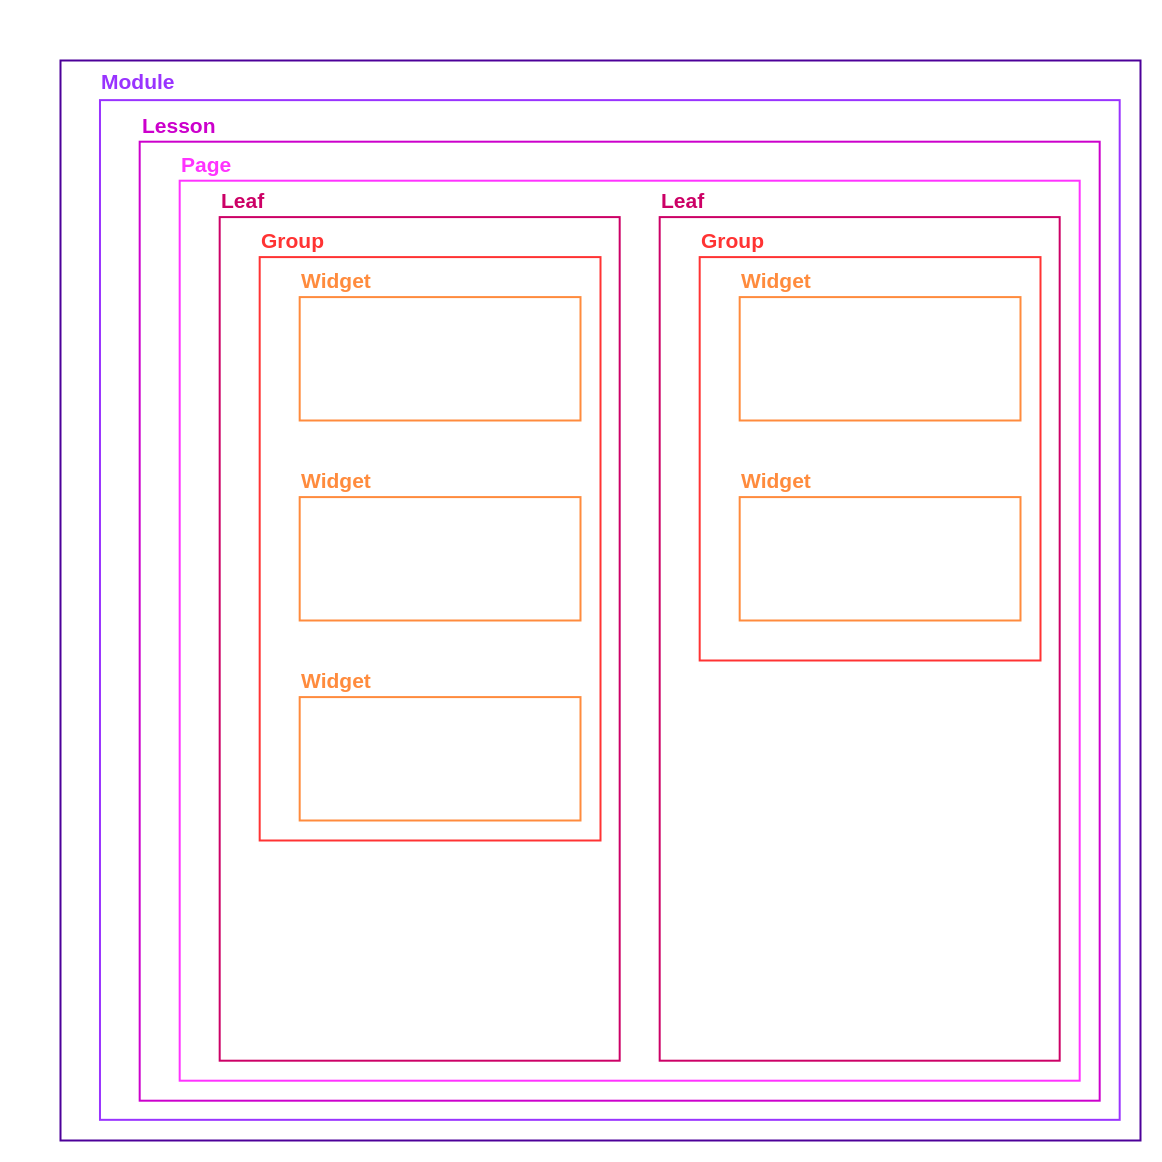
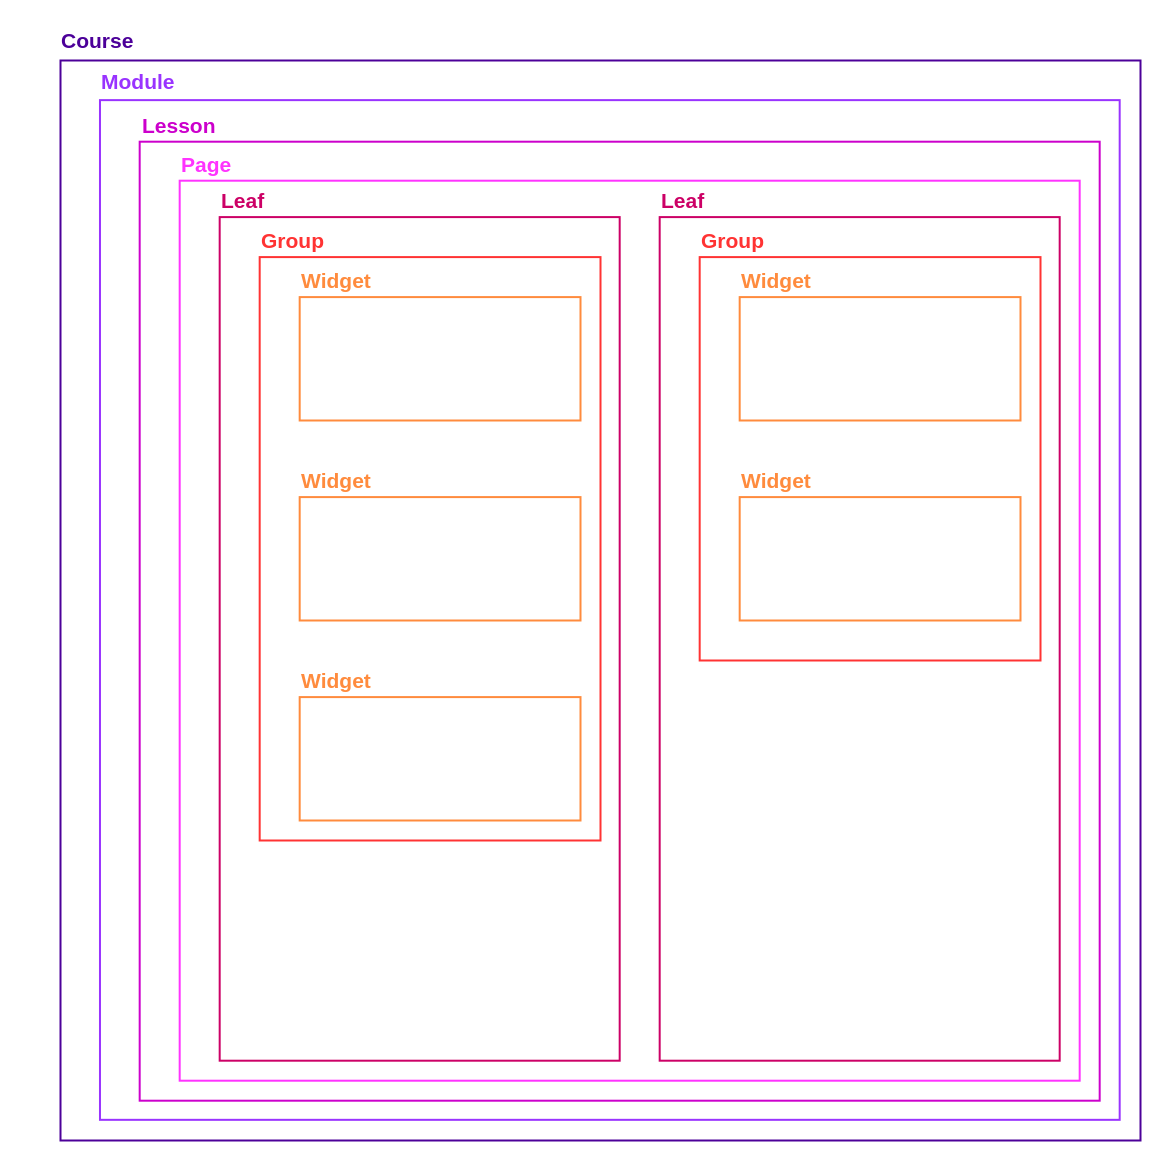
+ <mxCell id="4" value="&lt;font style=&quot;font-size: 21px;&quot;&gt;&lt;b&gt;Course&lt;/b&gt;&lt;/font&gt;" style="text;html=1;align=left;verticalAlign=middle;resizable=0;points=[];autosize=1;strokeColor=none;fillColor=none;fontColor=#4C0099;" vertex="1" parent="2"><mxGeometry x="39" y="-1.665e-16" width="100" height="40" as="geometry" /></mxCell>
